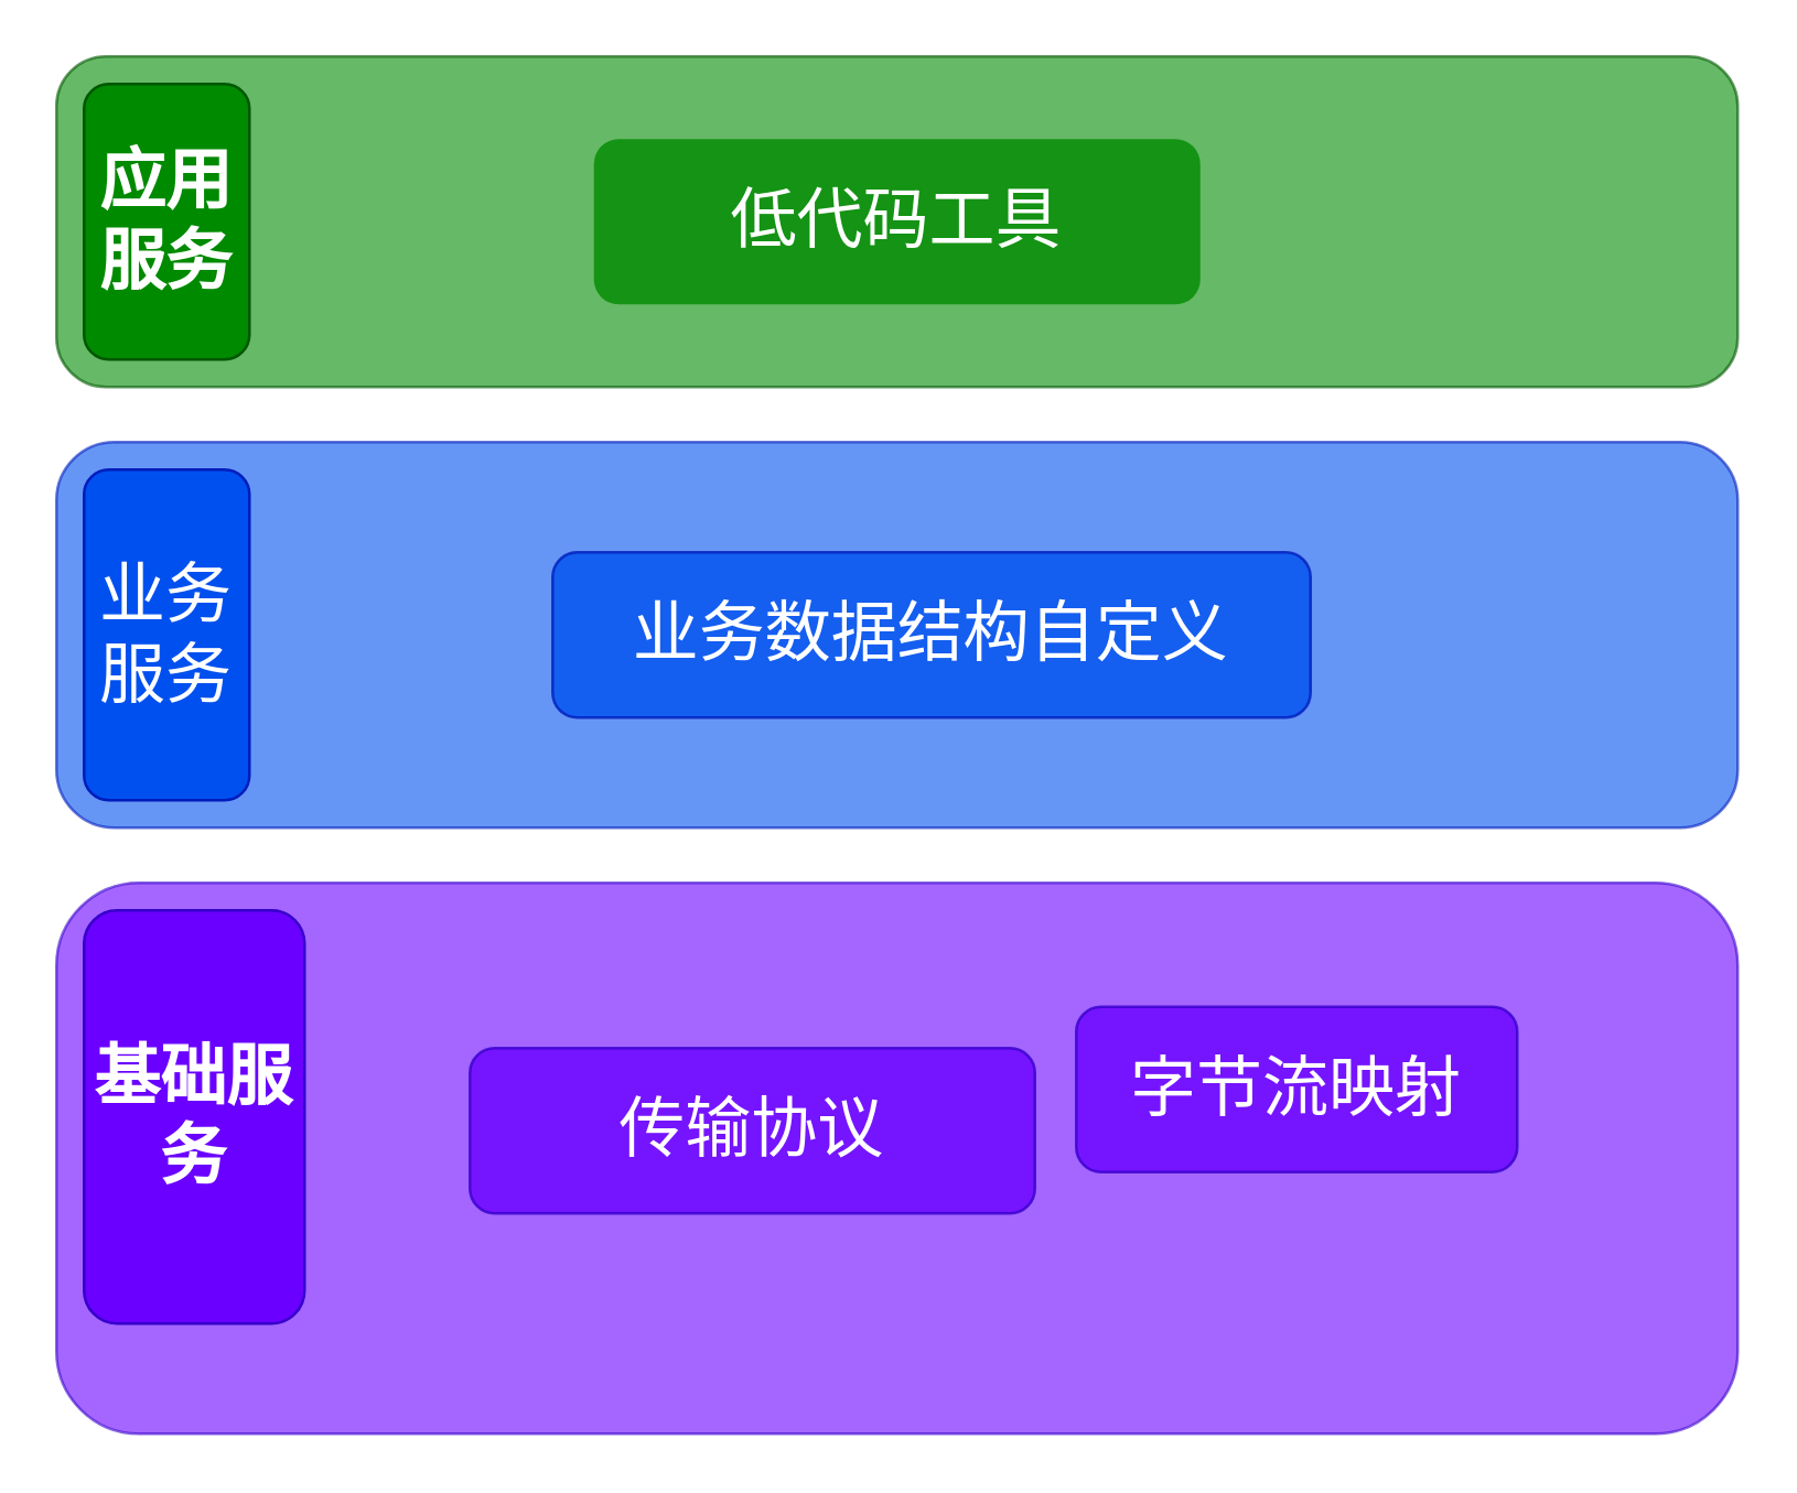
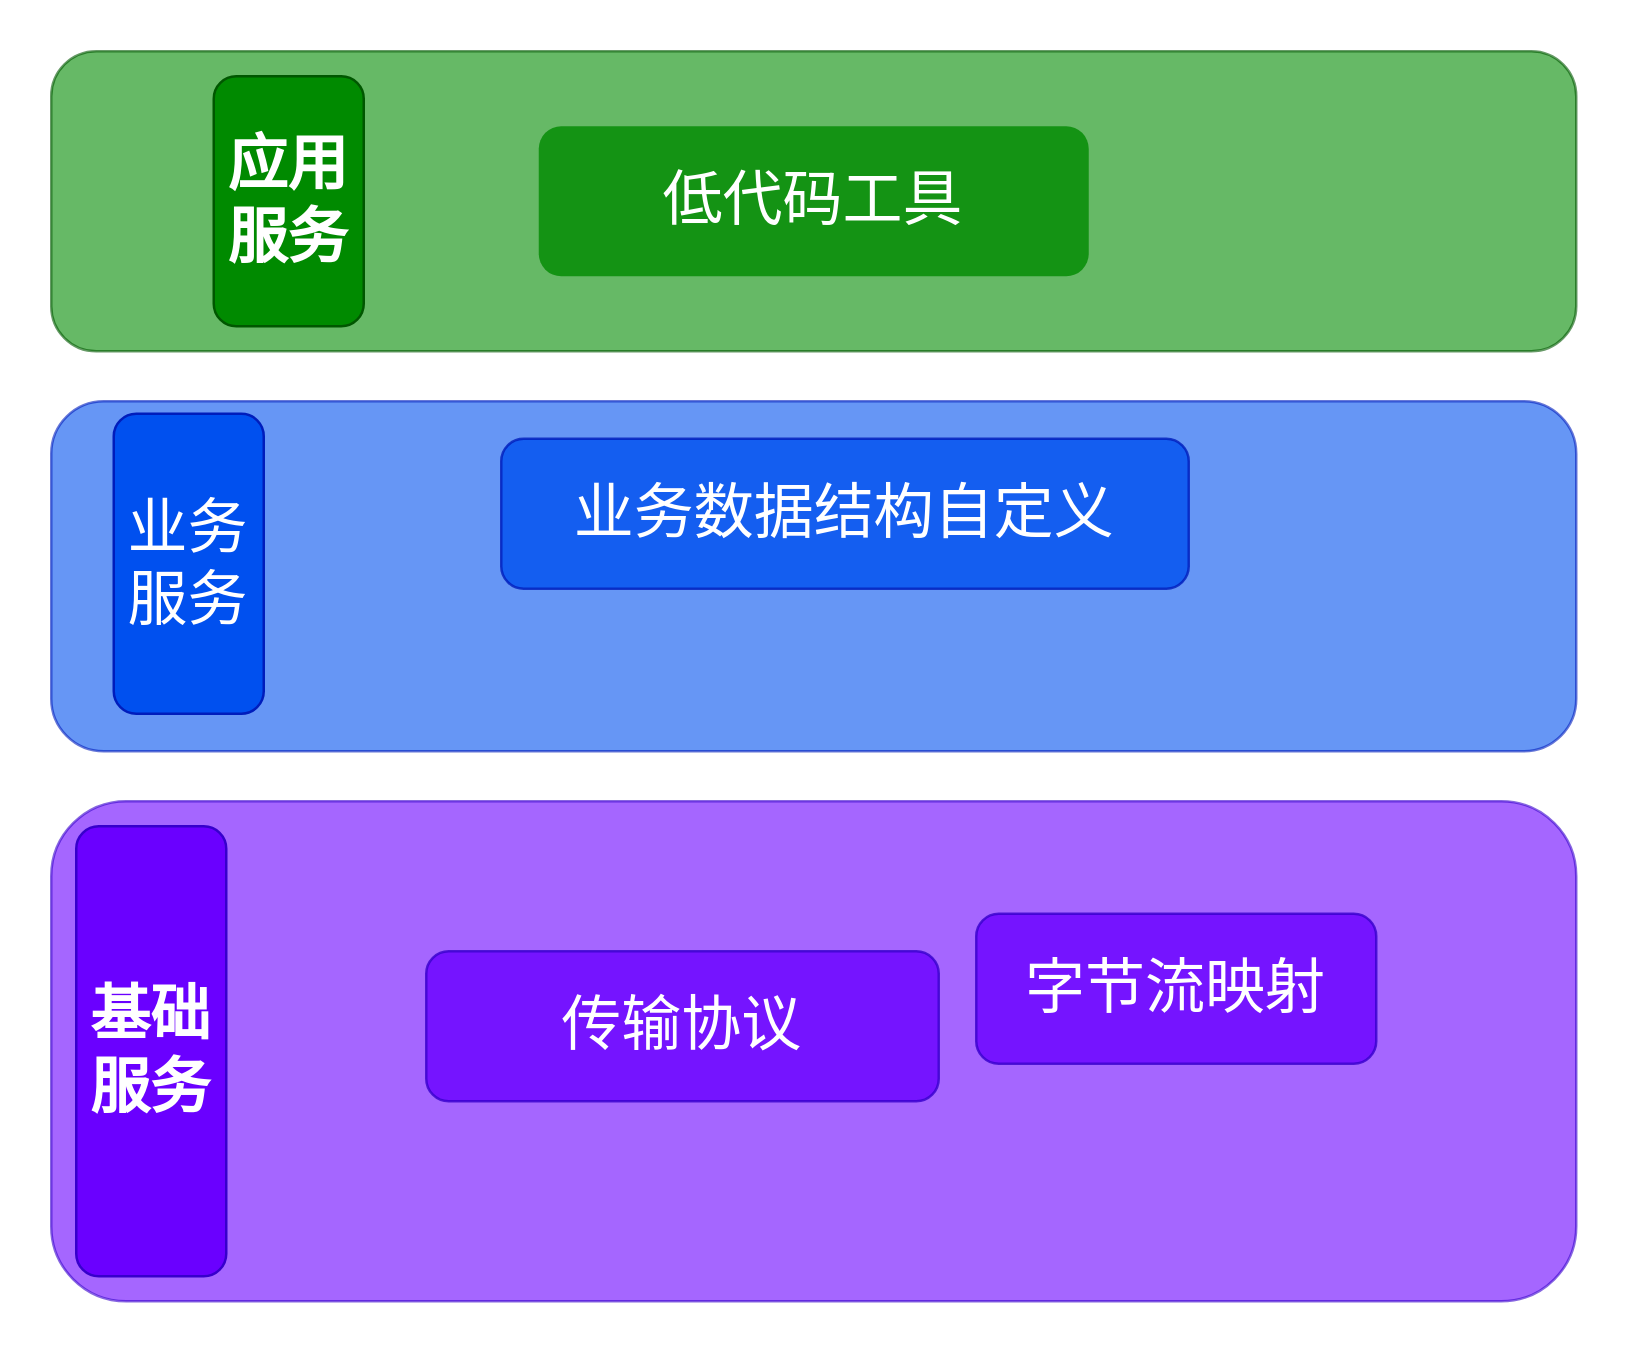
- <mxCell id="5" value="&lt;font style=&quot;font-size: 24px;&quot;&gt;&lt;b&gt;应用服务&lt;/b&gt;&lt;/font&gt;" style="rounded=1;whiteSpace=wrap;html=1;fillColor=#008a00;strokeColor=#005700;fontColor=#ffffff;" vertex="1" parent="1"><mxGeometry x="30" y="30" width="60" height="100" as="geometry" /></mxCell>
+ <mxCell id="5" value="&lt;font style=&quot;font-size: 24px;&quot;&gt;&lt;b&gt;应用服务&lt;/b&gt;&lt;/font&gt;" style="rounded=1;whiteSpace=wrap;html=1;fillColor=#008a00;strokeColor=#005700;fontColor=#ffffff;" vertex="1" parent="1"><mxGeometry x="85" y="30" width="60" height="100" as="geometry" /></mxCell>
- <mxCell id="6" value="&lt;font style=&quot;font-size: 24px;&quot;&gt;业务服务&lt;/font&gt;" style="rounded=1;whiteSpace=wrap;html=1;fillColor=#0050ef;fontColor=#ffffff;strokeColor=#001DBC;" vertex="1" parent="1"><mxGeometry x="30" y="170" width="60" height="120" as="geometry" /></mxCell>
+ <mxCell id="6" value="&lt;font style=&quot;font-size: 24px;&quot;&gt;业务服务&lt;/font&gt;" style="rounded=1;whiteSpace=wrap;html=1;fillColor=#0050ef;fontColor=#ffffff;strokeColor=#001DBC;" vertex="1" parent="1"><mxGeometry x="45" y="165" width="60" height="120" as="geometry" /></mxCell>
- <mxCell id="9" value="业务数据结构自定义" style="rounded=1;whiteSpace=wrap;html=1;fontSize=24;opacity=80;fillColor=#0050ef;fontColor=#ffffff;strokeColor=#001DBC;" vertex="1" parent="1"><mxGeometry x="200" y="200" width="275" height="60" as="geometry" /></mxCell>
+ <mxCell id="9" value="业务数据结构自定义" style="rounded=1;whiteSpace=wrap;html=1;fontSize=24;opacity=80;fillColor=#0050ef;fontColor=#ffffff;strokeColor=#001DBC;" vertex="1" parent="1"><mxGeometry x="200" y="175" width="275" height="60" as="geometry" /></mxCell>
- <mxCell id="7" value="&lt;font style=&quot;font-size: 24px;&quot;&gt;&lt;b&gt;基础服务&lt;/b&gt;&lt;/font&gt;" style="rounded=1;whiteSpace=wrap;html=1;fillColor=#6a00ff;fontColor=#ffffff;strokeColor=#3700CC;" vertex="1" parent="1"><mxGeometry x="30" y="330" width="80" height="150" as="geometry" /></mxCell>
+ <mxCell id="7" value="&lt;font style=&quot;font-size: 24px;&quot;&gt;&lt;b&gt;基础服务&lt;/b&gt;&lt;/font&gt;" style="rounded=1;whiteSpace=wrap;html=1;fillColor=#6a00ff;fontColor=#ffffff;strokeColor=#3700CC;" vertex="1" parent="1"><mxGeometry x="30" y="330" width="60" height="180" as="geometry" /></mxCell>
